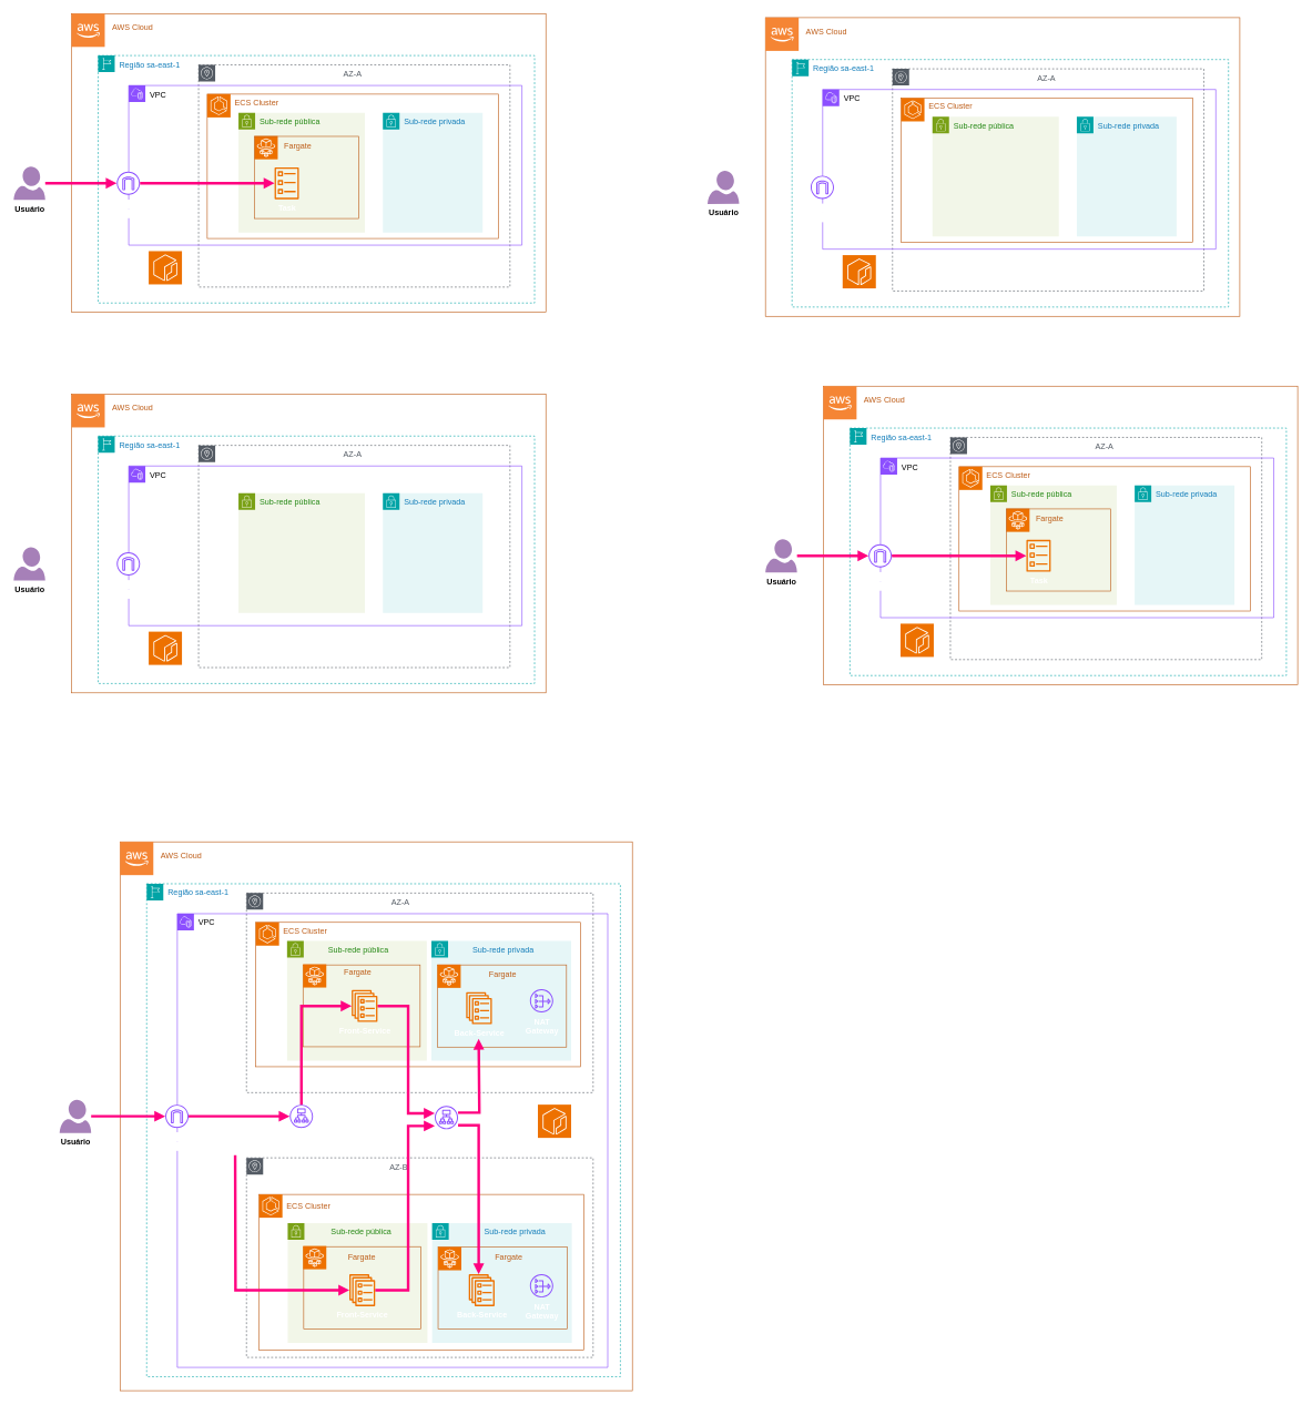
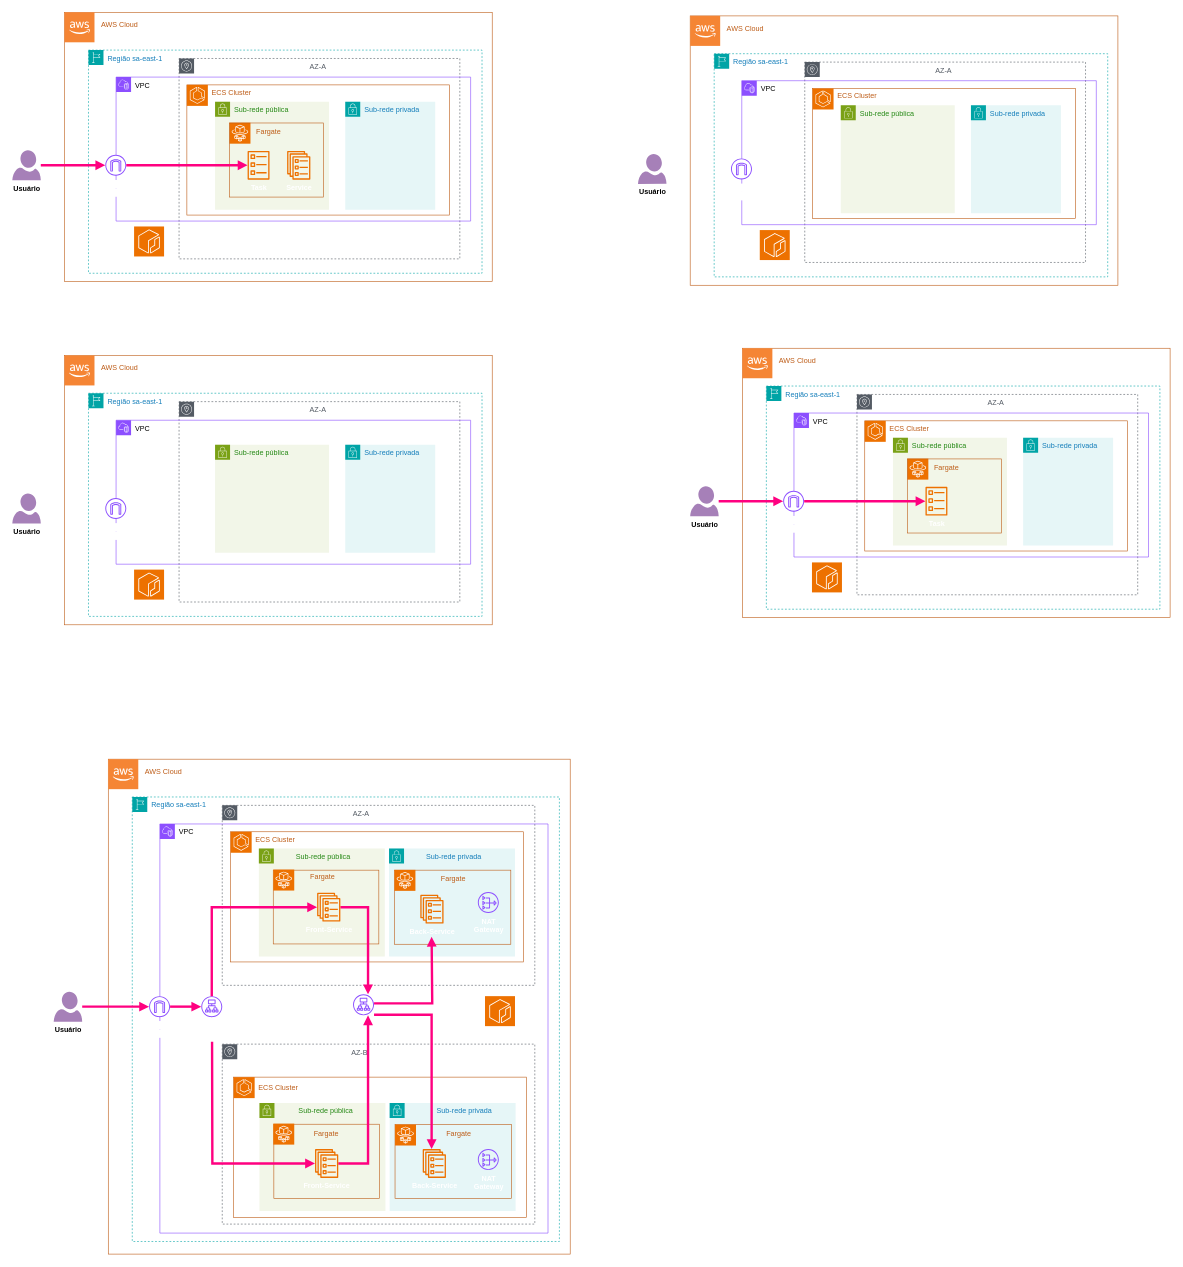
+ <mxCell id="28" value="&lt;font style=&quot;color: light-dark(rgb(255, 255, 255), rgb(255, 255, 255));&quot;&gt;&lt;b&gt;Service&lt;/b&gt;&lt;/font&gt;" style="sketch=0;outlineConnect=0;fontColor=#232F3E;gradientColor=none;fillColor=#ED7100;strokeColor=none;dashed=0;verticalLabelPosition=bottom;verticalAlign=top;align=center;html=1;fontSize=12;fontStyle=0;aspect=fixed;pointerEvents=1;shape=mxgraph.aws4.ecs_service;movable=1;resizable=1;rotatable=1;deletable=1;editable=1;locked=0;connectable=1;" parent="1" vertex="1"><mxGeometry x="478" y="251" width="39" height="48" as="geometry" /></mxCell>
- <mxCell id="94" value="&lt;b&gt;&lt;font style=&quot;color: light-dark(rgb(255, 255, 255), rgb(255, 255, 255));&quot;&gt;ALB&lt;br&gt;Externo&lt;/font&gt;&lt;/b&gt;" style="sketch=0;outlineConnect=0;fontColor=#232F3E;gradientColor=none;fillColor=#8C4FFF;strokeColor=none;dashed=0;verticalLabelPosition=bottom;verticalAlign=top;align=center;html=1;fontSize=12;fontStyle=0;aspect=fixed;pointerEvents=1;shape=mxgraph.aws4.application_load_balancer;" vertex="1" parent="1"><mxGeometry x="435" y="1660" width="35" height="35" as="geometry" /></mxCell>
+ <mxCell id="94" value="&lt;b&gt;&lt;font style=&quot;color: light-dark(rgb(255, 255, 255), rgb(255, 255, 255));&quot;&gt;ALB&lt;br&gt;Externo&lt;/font&gt;&lt;/b&gt;" style="sketch=0;outlineConnect=0;fontColor=#232F3E;gradientColor=none;fillColor=#8C4FFF;strokeColor=none;dashed=0;verticalLabelPosition=bottom;verticalAlign=top;align=center;html=1;fontSize=12;fontStyle=0;aspect=fixed;pointerEvents=1;shape=mxgraph.aws4.application_load_balancer;" vertex="1" parent="1"><mxGeometry x="335" y="1660" width="35" height="35" as="geometry" /></mxCell>
- <mxCell id="96" value="&lt;b&gt;&lt;font style=&quot;color: light-dark(rgb(255, 255, 255), rgb(255, 255, 255));&quot;&gt;ALB&lt;br&gt;Interno&lt;/font&gt;&lt;/b&gt;" style="sketch=0;outlineConnect=0;fontColor=#232F3E;gradientColor=none;fillColor=#8C4FFF;strokeColor=none;dashed=0;verticalLabelPosition=bottom;verticalAlign=top;align=center;html=1;fontSize=12;fontStyle=0;aspect=fixed;pointerEvents=1;shape=mxgraph.aws4.application_load_balancer;" vertex="1" parent="1"><mxGeometry x="653" y="1662" width="35" height="35" as="geometry" /></mxCell>
+ <mxCell id="96" value="&lt;b&gt;&lt;font style=&quot;color: light-dark(rgb(255, 255, 255), rgb(255, 255, 255));&quot;&gt;ALB&lt;br&gt;Interno&lt;/font&gt;&lt;/b&gt;" style="sketch=0;outlineConnect=0;fontColor=#232F3E;gradientColor=none;fillColor=#8C4FFF;strokeColor=none;dashed=0;verticalLabelPosition=bottom;verticalAlign=top;align=center;html=1;fontSize=12;fontStyle=0;aspect=fixed;pointerEvents=1;shape=mxgraph.aws4.application_load_balancer;" vertex="1" parent="1"><mxGeometry x="588" y="1657" width="35" height="35" as="geometry" /></mxCell>
